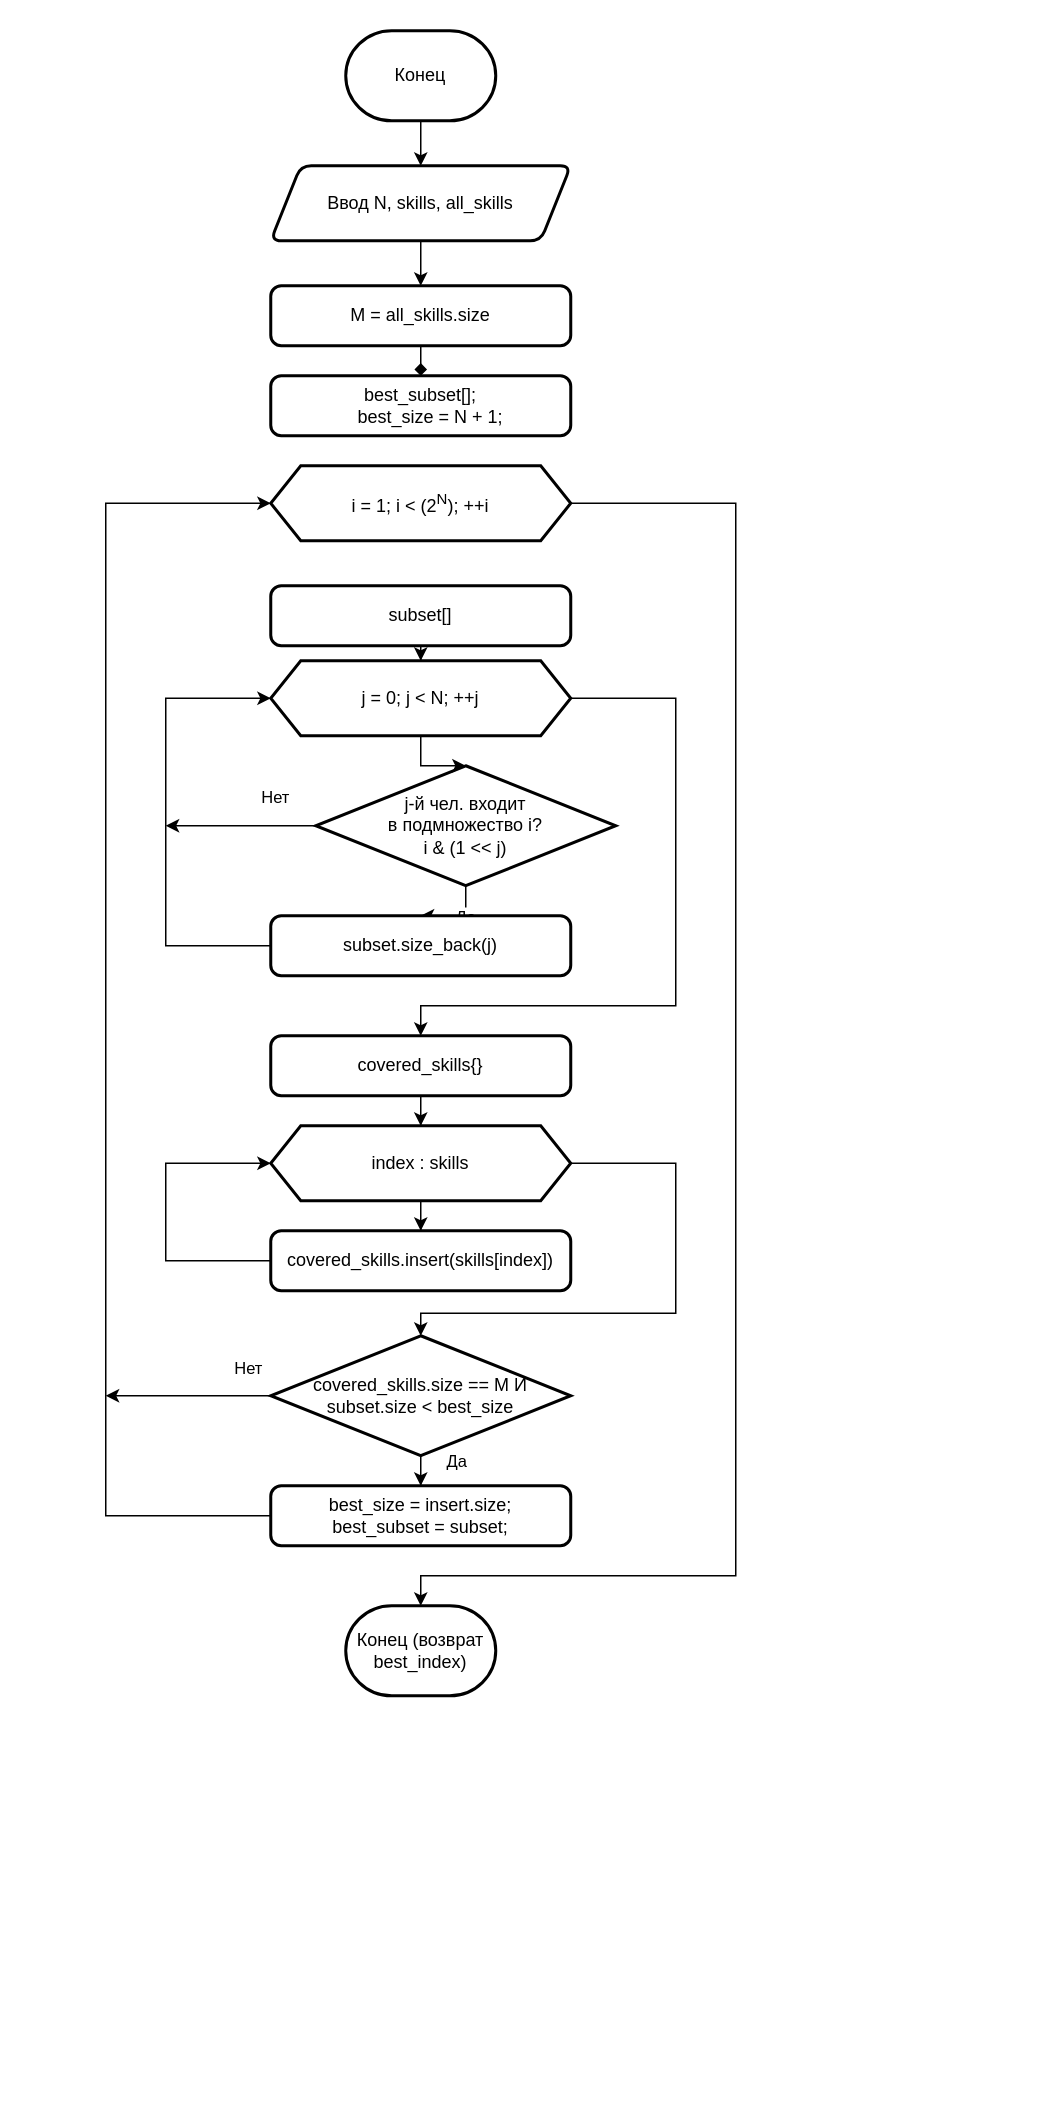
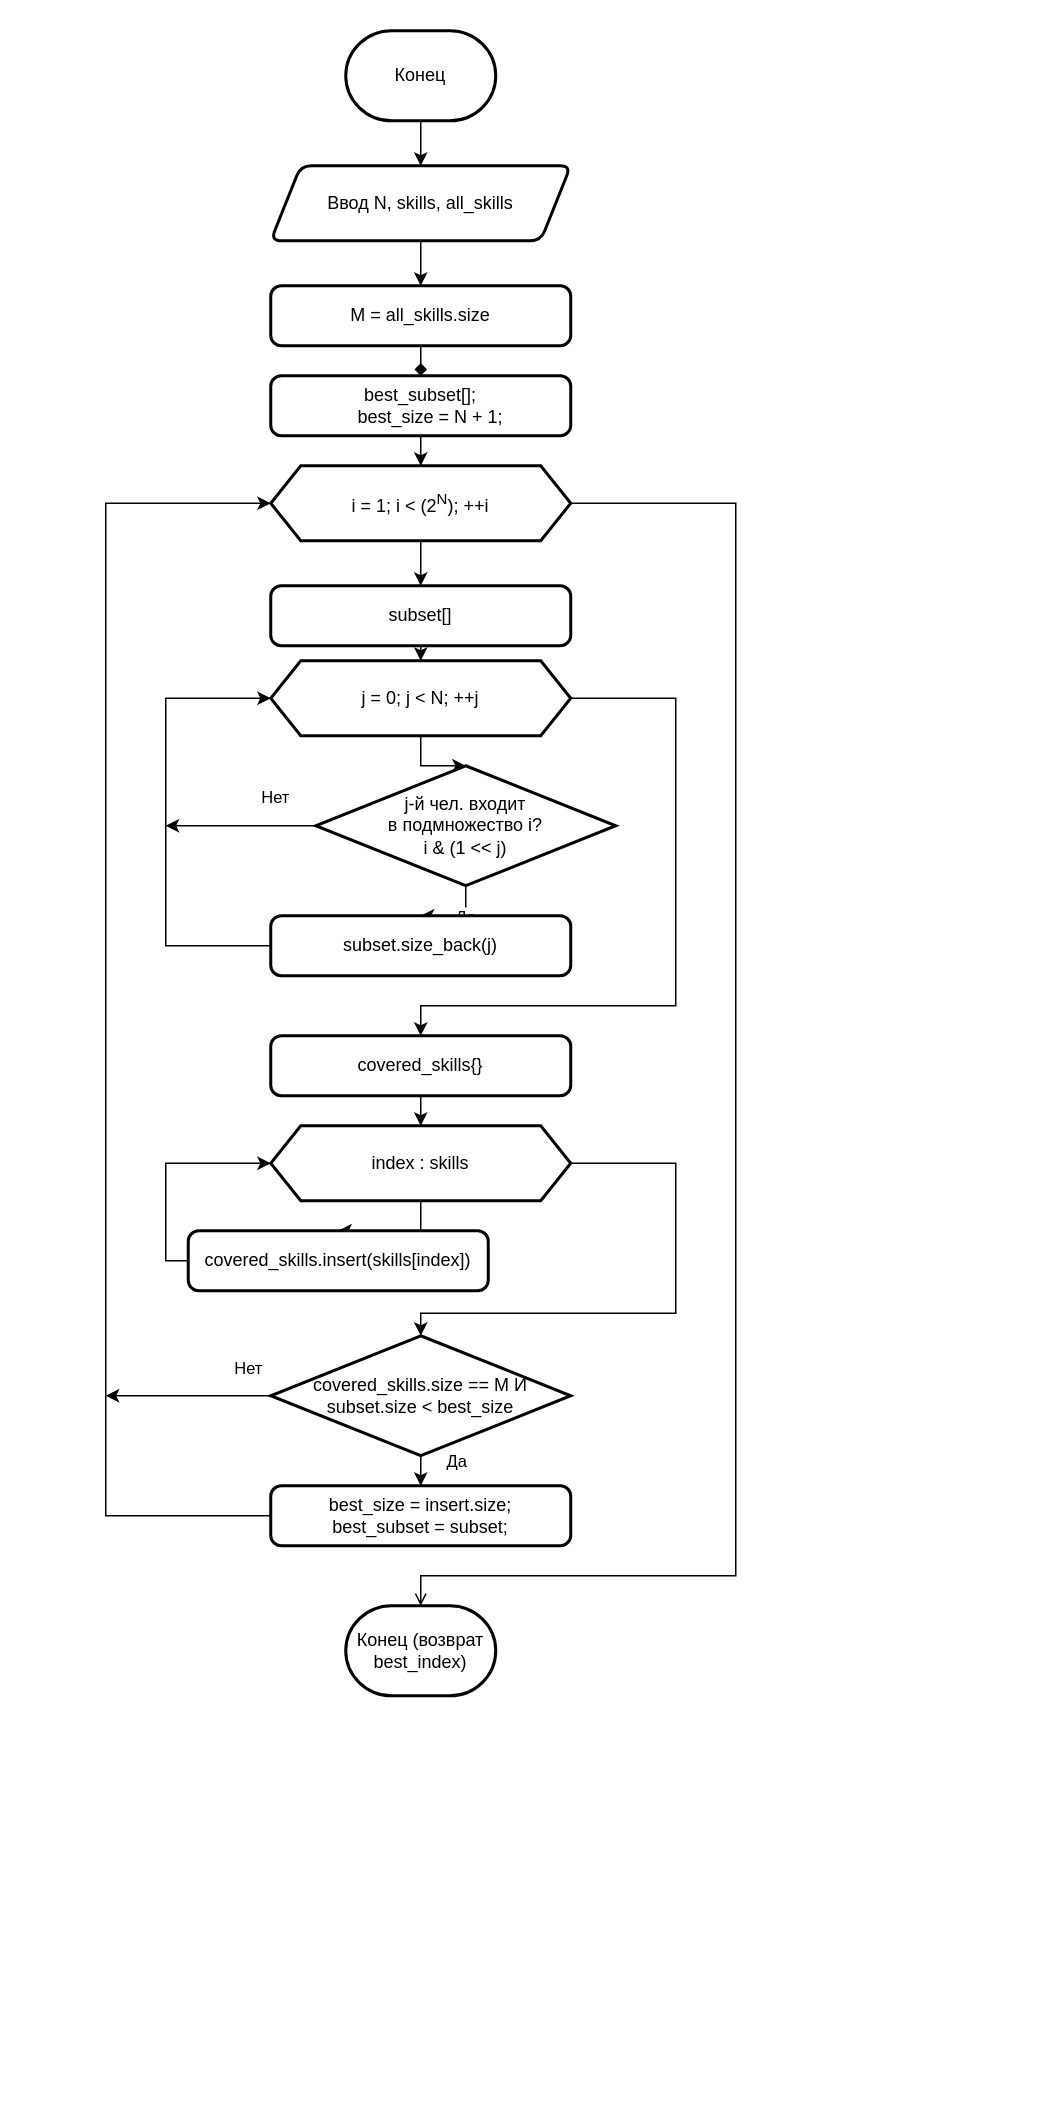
+ <mxCell id="11" style="edgeStyle=orthogonalEdgeStyle;rounded=0;orthogonalLoop=1;jettySize=auto;html=1;entryX=0.5;entryY=0;entryDx=0;entryDy=0;" edge="1" parent="1" source="12" target="14"><mxGeometry relative="1" as="geometry" /></mxCell>
+ <mxCell id="13" style="edgeStyle=orthogonalEdgeStyle;rounded=0;orthogonalLoop=1;jettySize=auto;html=1;entryX=0.5;entryY=0;entryDx=0;entryDy=0;" edge="1" parent="1" source="14" target="16"><mxGeometry relative="1" as="geometry" /></mxCell>
- <mxCell id="31" value="covered_skills.insert(skills[index])" style="rounded=1;whiteSpace=wrap;html=1;absoluteArcSize=1;arcSize=14;strokeWidth=2;strokeColor=default;align=center;verticalAlign=middle;fillColor=default;" vertex="1" parent="1"><mxGeometry x="180" y="820" width="200" height="40" as="geometry" /></mxCell>
+ <mxCell id="31" value="covered_skills.insert(skills[index])" style="rounded=1;whiteSpace=wrap;html=1;absoluteArcSize=1;arcSize=14;strokeWidth=2;strokeColor=default;align=center;verticalAlign=middle;fillColor=default;" vertex="1" parent="1"><mxGeometry x="125" y="820" width="200" height="40" as="geometry" /></mxCell>
- <mxCell id="42" style="edgeStyle=orthogonalEdgeStyle;rounded=0;orthogonalLoop=1;jettySize=auto;html=1;entryX=0.5;entryY=0;entryDx=0;entryDy=0;entryPerimeter=0;" edge="1" parent="1" source="14" target="39"><mxGeometry relative="1" as="geometry"><Array as="points"><mxPoint x="490" y="335" /><mxPoint x="490" y="1050" /><mxPoint x="280" y="1050" /></Array></mxGeometry></mxCell>
+ <mxCell id="42" style="edgeStyle=orthogonalEdgeStyle;rounded=0;orthogonalLoop=1;jettySize=auto;html=1;entryX=0.5;entryY=0;entryDx=0;entryDy=0;entryPerimeter=0;endArrow=open;" edge="1" parent="1" source="14" target="39"><mxGeometry relative="1" as="geometry"><Array as="points"><mxPoint x="490" y="335" /><mxPoint x="490" y="1050" /><mxPoint x="280" y="1050" /></Array></mxGeometry></mxCell>
